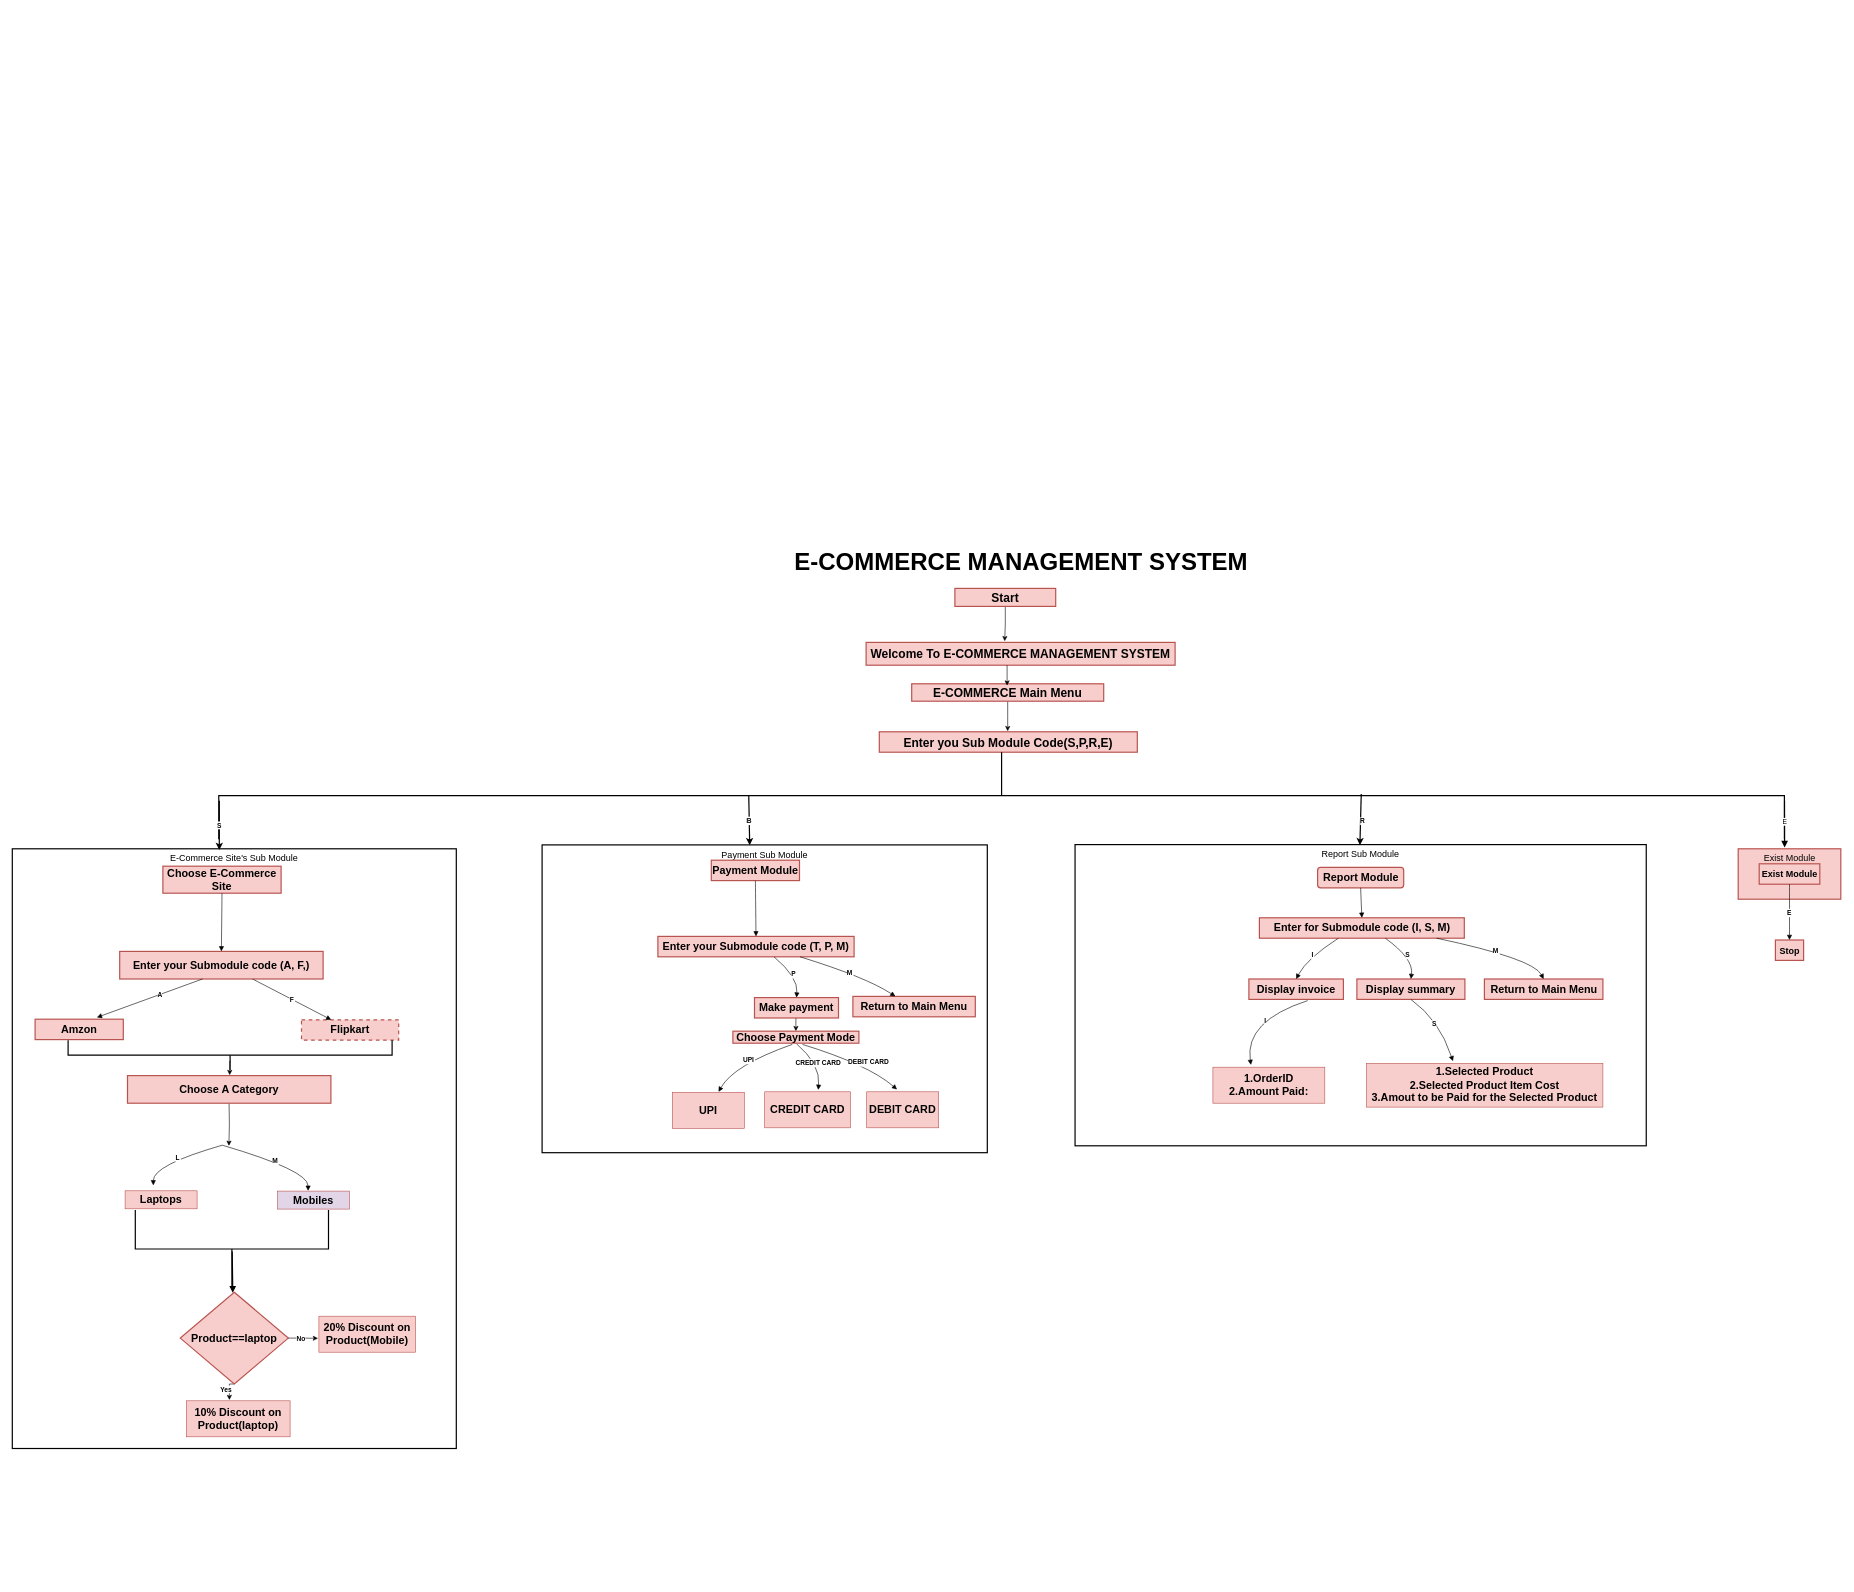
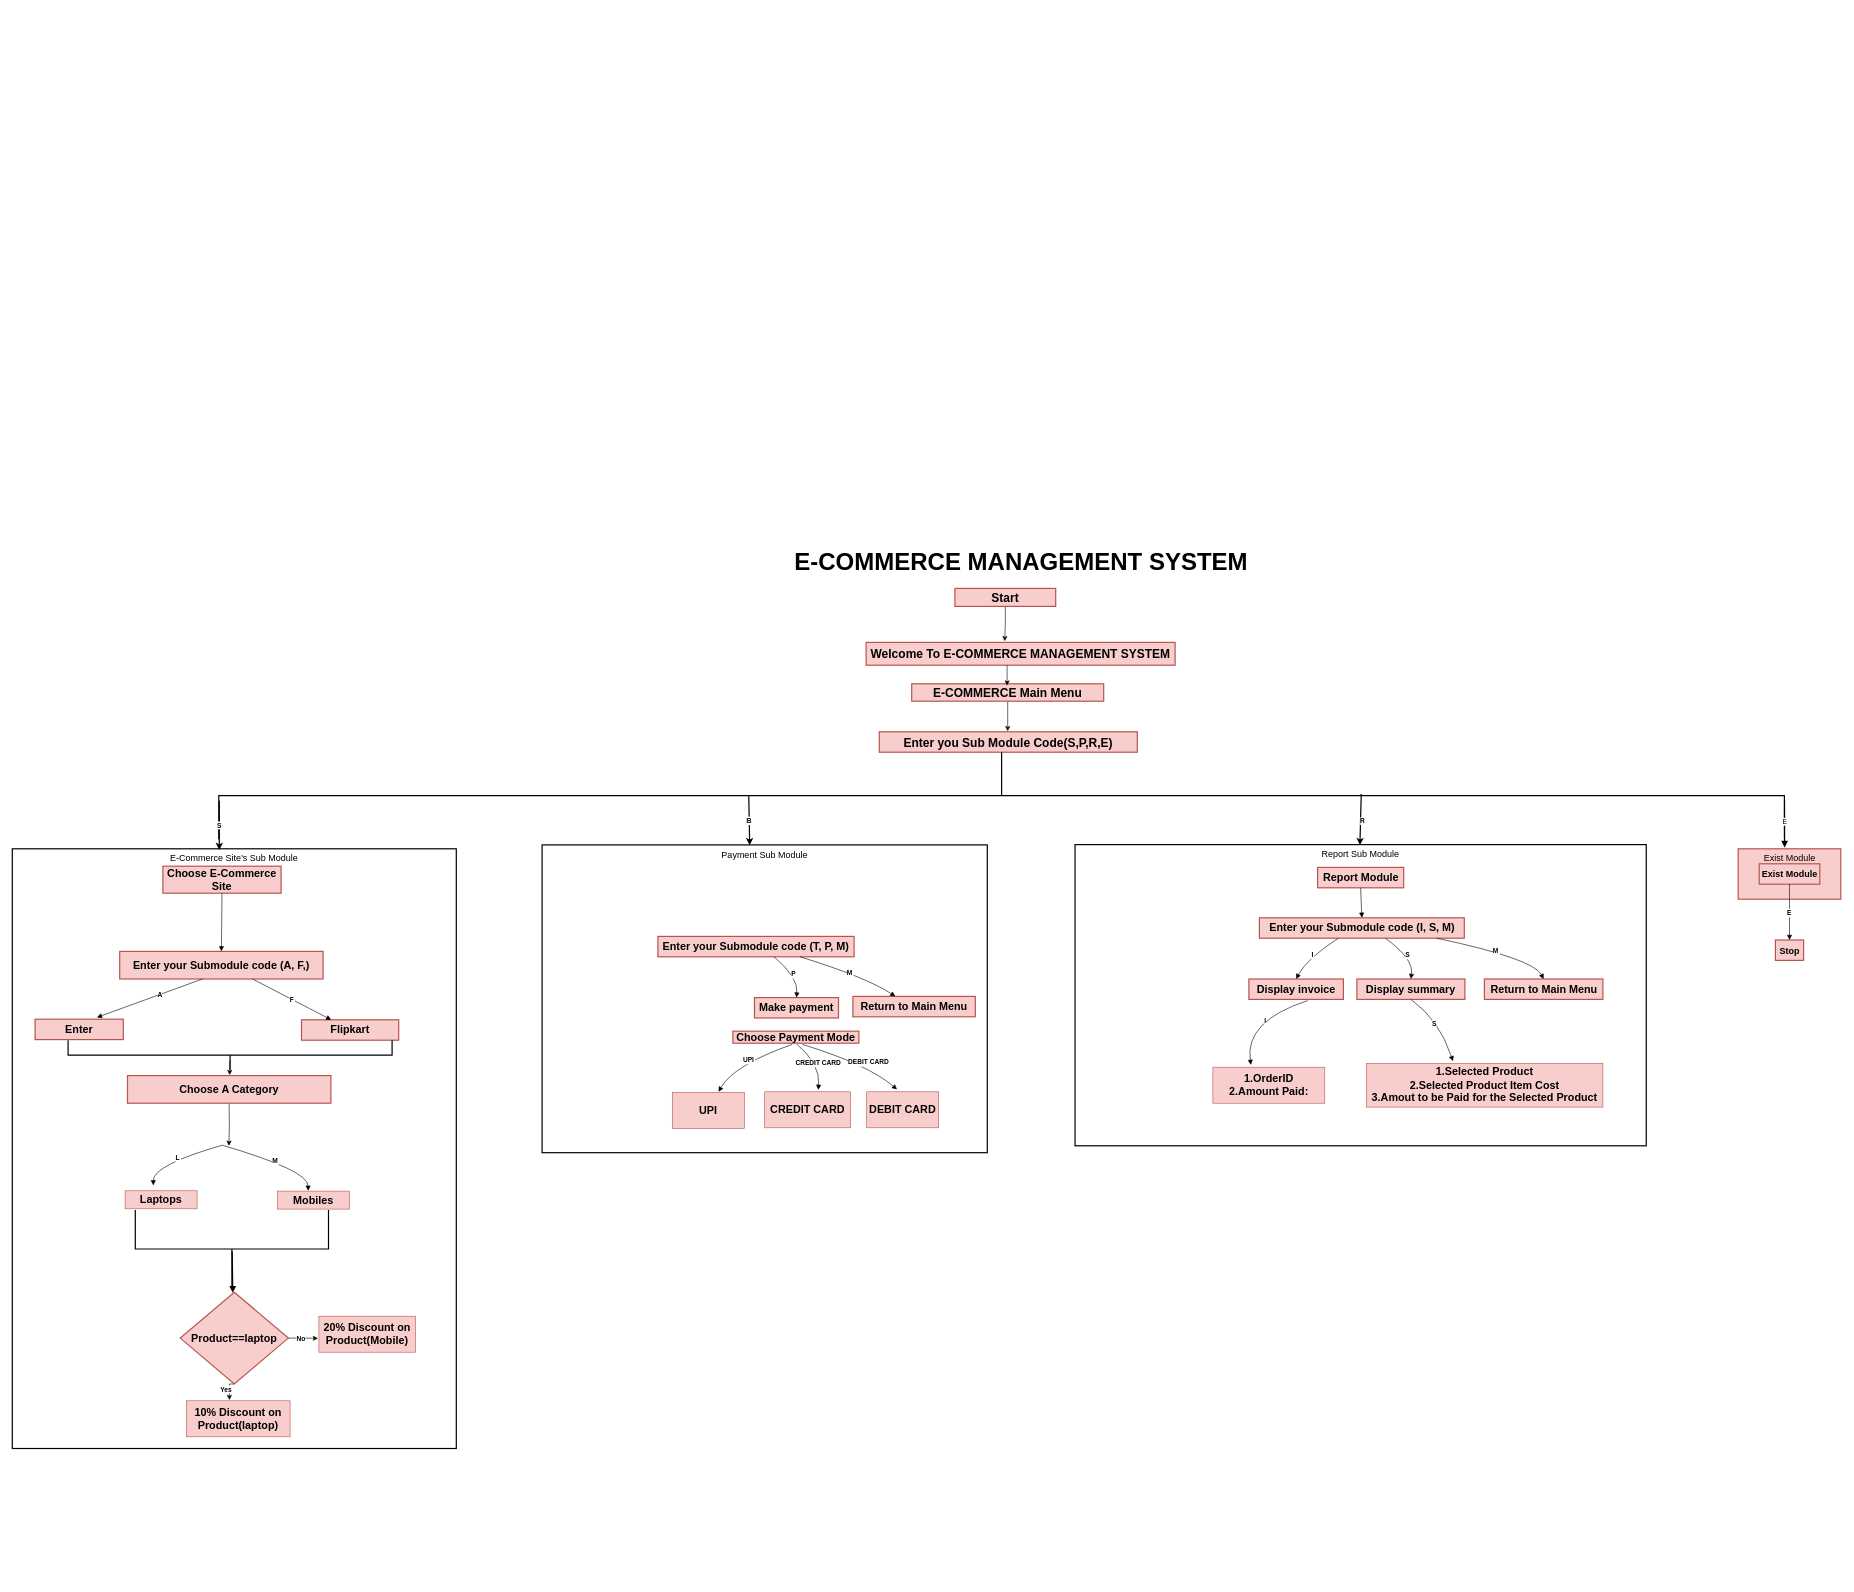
- <mxCell id="5" value="Payment Module" style="whiteSpace=wrap;strokeWidth=2;fontStyle=1;fontSize=18;fillColor=#f8cecc;strokeColor=#b85450;" parent="1" vertex="1"><mxGeometry x="1185" y="1433" width="147" height="34" as="geometry" /></mxCell>
- <mxCell id="21" value="Report Module" style="whiteSpace=wrap;strokeWidth=2;fontStyle=1;fontSize=18;fillColor=#f8cecc;strokeColor=#b85450;rounded=1;" parent="1" vertex="1"><mxGeometry x="2195.5" y="1445" width="143.5" height="34" as="geometry" /></mxCell>
+ <mxCell id="21" value="Report Module" style="whiteSpace=wrap;strokeWidth=2;fontStyle=1;fontSize=18;fillColor=#f8cecc;strokeColor=#b85450;" parent="1" vertex="1"><mxGeometry x="2195.5" y="1445" width="143.5" height="34" as="geometry" /></mxCell>
- <mxCell id="17" value="" style="curved=1;startArrow=none;endArrow=block;exitX=0.5;exitY=0.98;entryX=0.5;entryY=0;rounded=0;" parent="1" source="5" target="6" edge="1"><mxGeometry relative="1" as="geometry"><Array as="points" /></mxGeometry></mxCell>
- <mxCell id="22" value="Enter for Submodule code (I, S, M)" style="whiteSpace=wrap;strokeWidth=2;fontStyle=1;fontSize=18;fillColor=#f8cecc;strokeColor=#b85450;" parent="1" vertex="1"><mxGeometry x="2098.5" y="1529" width="341.5" height="34" as="geometry" /></mxCell>
+ <mxCell id="22" value="Enter your Submodule code (I, S, M)" style="whiteSpace=wrap;strokeWidth=2;fontStyle=1;fontSize=18;fillColor=#f8cecc;strokeColor=#b85450;" parent="1" vertex="1"><mxGeometry x="2098.5" y="1529" width="341.5" height="34" as="geometry" /></mxCell>
- <mxCell id="7" style="edgeStyle=orthogonalEdgeStyle;rounded=0;orthogonalLoop=1;jettySize=auto;html=1;exitX=0.5;exitY=1;exitDx=0;exitDy=0;entryX=0.5;entryY=0;entryDx=0;entryDy=0;" edge="1" parent="1" source="8" target="77"><mxGeometry relative="1" as="geometry" /></mxCell>
- <mxCell id="12" value="Amzon" style="whiteSpace=wrap;strokeWidth=2;fontStyle=1;fontSize=18;fillColor=#f8cecc;strokeColor=#b85450;" parent="1" vertex="1"><mxGeometry x="58" y="1698" width="147" height="34" as="geometry" /></mxCell>
+ <mxCell id="12" value="Enter" style="whiteSpace=wrap;strokeWidth=2;fontStyle=1;fontSize=18;fillColor=#f8cecc;strokeColor=#b85450;" parent="1" vertex="1"><mxGeometry x="58" y="1698" width="147" height="34" as="geometry" /></mxCell>
- <mxCell id="13" value="Flipkart" style="whiteSpace=wrap;strokeWidth=2;fontStyle=1;fontSize=18;fillColor=#f8cecc;strokeColor=#b85450;dashed=1;" parent="1" vertex="1"><mxGeometry x="502" y="1699" width="162" height="34" as="geometry" /></mxCell>
+ <mxCell id="13" value="Flipkart" style="whiteSpace=wrap;strokeWidth=2;fontStyle=1;fontSize=18;fillColor=#f8cecc;strokeColor=#b85450;" parent="1" vertex="1"><mxGeometry x="502" y="1699" width="162" height="34" as="geometry" /></mxCell>
- <mxCell id="55" value="&lt;b&gt;&lt;font style=&quot;font-size: 18px;&quot;&gt;Mobiles&lt;/font&gt;&lt;/b&gt;" style="rounded=0;whiteSpace=wrap;html=1;fillColor=#e1d5e7;strokeColor=#b85450;" parent="1" vertex="1"><mxGeometry x="462" y="1984.5" width="120" height="30" as="geometry" /></mxCell>
+ <mxCell id="55" value="&lt;b&gt;&lt;font style=&quot;font-size: 18px;&quot;&gt;Mobiles&lt;/font&gt;&lt;/b&gt;" style="rounded=0;whiteSpace=wrap;html=1;fillColor=#f8cecc;strokeColor=#b85450;" parent="1" vertex="1"><mxGeometry x="462" y="1984.5" width="120" height="30" as="geometry" /></mxCell>
